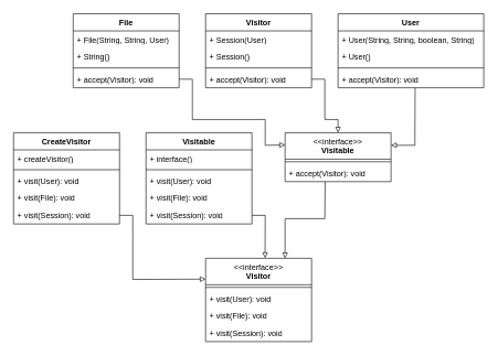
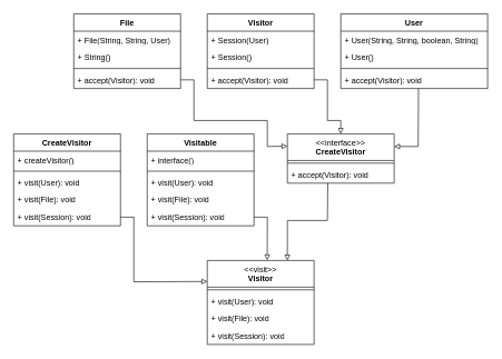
- <mxCell id="18" value="&lt;span style=&quot;font-weight: normal;&quot;&gt;&amp;lt;&amp;lt;interface&amp;gt;&amp;gt;&lt;/span&gt;&lt;div&gt;Visitable&lt;/div&gt;" style="swimlane;fontStyle=1;align=center;verticalAlign=top;childLayout=stackLayout;horizontal=1;startSize=40;horizontalStack=0;resizeParent=1;resizeParentMax=0;resizeLast=0;collapsible=1;marginBottom=0;whiteSpace=wrap;html=1;" vertex="1" parent="1"><mxGeometry x="430" y="200" width="160" height="74" as="geometry" /></mxCell>
+ <mxCell id="18" value="&lt;span style=&quot;font-weight: normal;&quot;&gt;&amp;lt;&amp;lt;interface&amp;gt;&amp;gt;&lt;/span&gt;&lt;div&gt;CreateVisitor&lt;/div&gt;" style="swimlane;fontStyle=1;align=center;verticalAlign=top;childLayout=stackLayout;horizontal=1;startSize=40;horizontalStack=0;resizeParent=1;resizeParentMax=0;resizeLast=0;collapsible=1;marginBottom=0;whiteSpace=wrap;html=1;" vertex="1" parent="1"><mxGeometry x="430" y="200" width="160" height="74" as="geometry" /></mxCell>
- <mxCell id="7" value="&lt;span style=&quot;font-weight: normal;&quot;&gt;&amp;lt;&amp;lt;interface&amp;gt;&amp;gt;&lt;/span&gt;&lt;div&gt;Visitor&lt;/div&gt;" style="swimlane;fontStyle=1;align=center;verticalAlign=top;childLayout=stackLayout;horizontal=1;startSize=40;horizontalStack=0;resizeParent=1;resizeParentMax=0;resizeLast=0;collapsible=1;marginBottom=0;whiteSpace=wrap;html=1;" vertex="1" parent="1"><mxGeometry x="310" y="390" width="160" height="126" as="geometry" /></mxCell>
+ <mxCell id="7" value="&lt;span style=&quot;font-weight: normal;&quot;&gt;&amp;lt;&amp;lt;visit&amp;gt;&amp;gt;&lt;/span&gt;&lt;div&gt;Visitor&lt;/div&gt;" style="swimlane;fontStyle=1;align=center;verticalAlign=top;childLayout=stackLayout;horizontal=1;startSize=40;horizontalStack=0;resizeParent=1;resizeParentMax=0;resizeLast=0;collapsible=1;marginBottom=0;whiteSpace=wrap;html=1;" vertex="1" parent="1"><mxGeometry x="310" y="390" width="160" height="126" as="geometry" /></mxCell>
